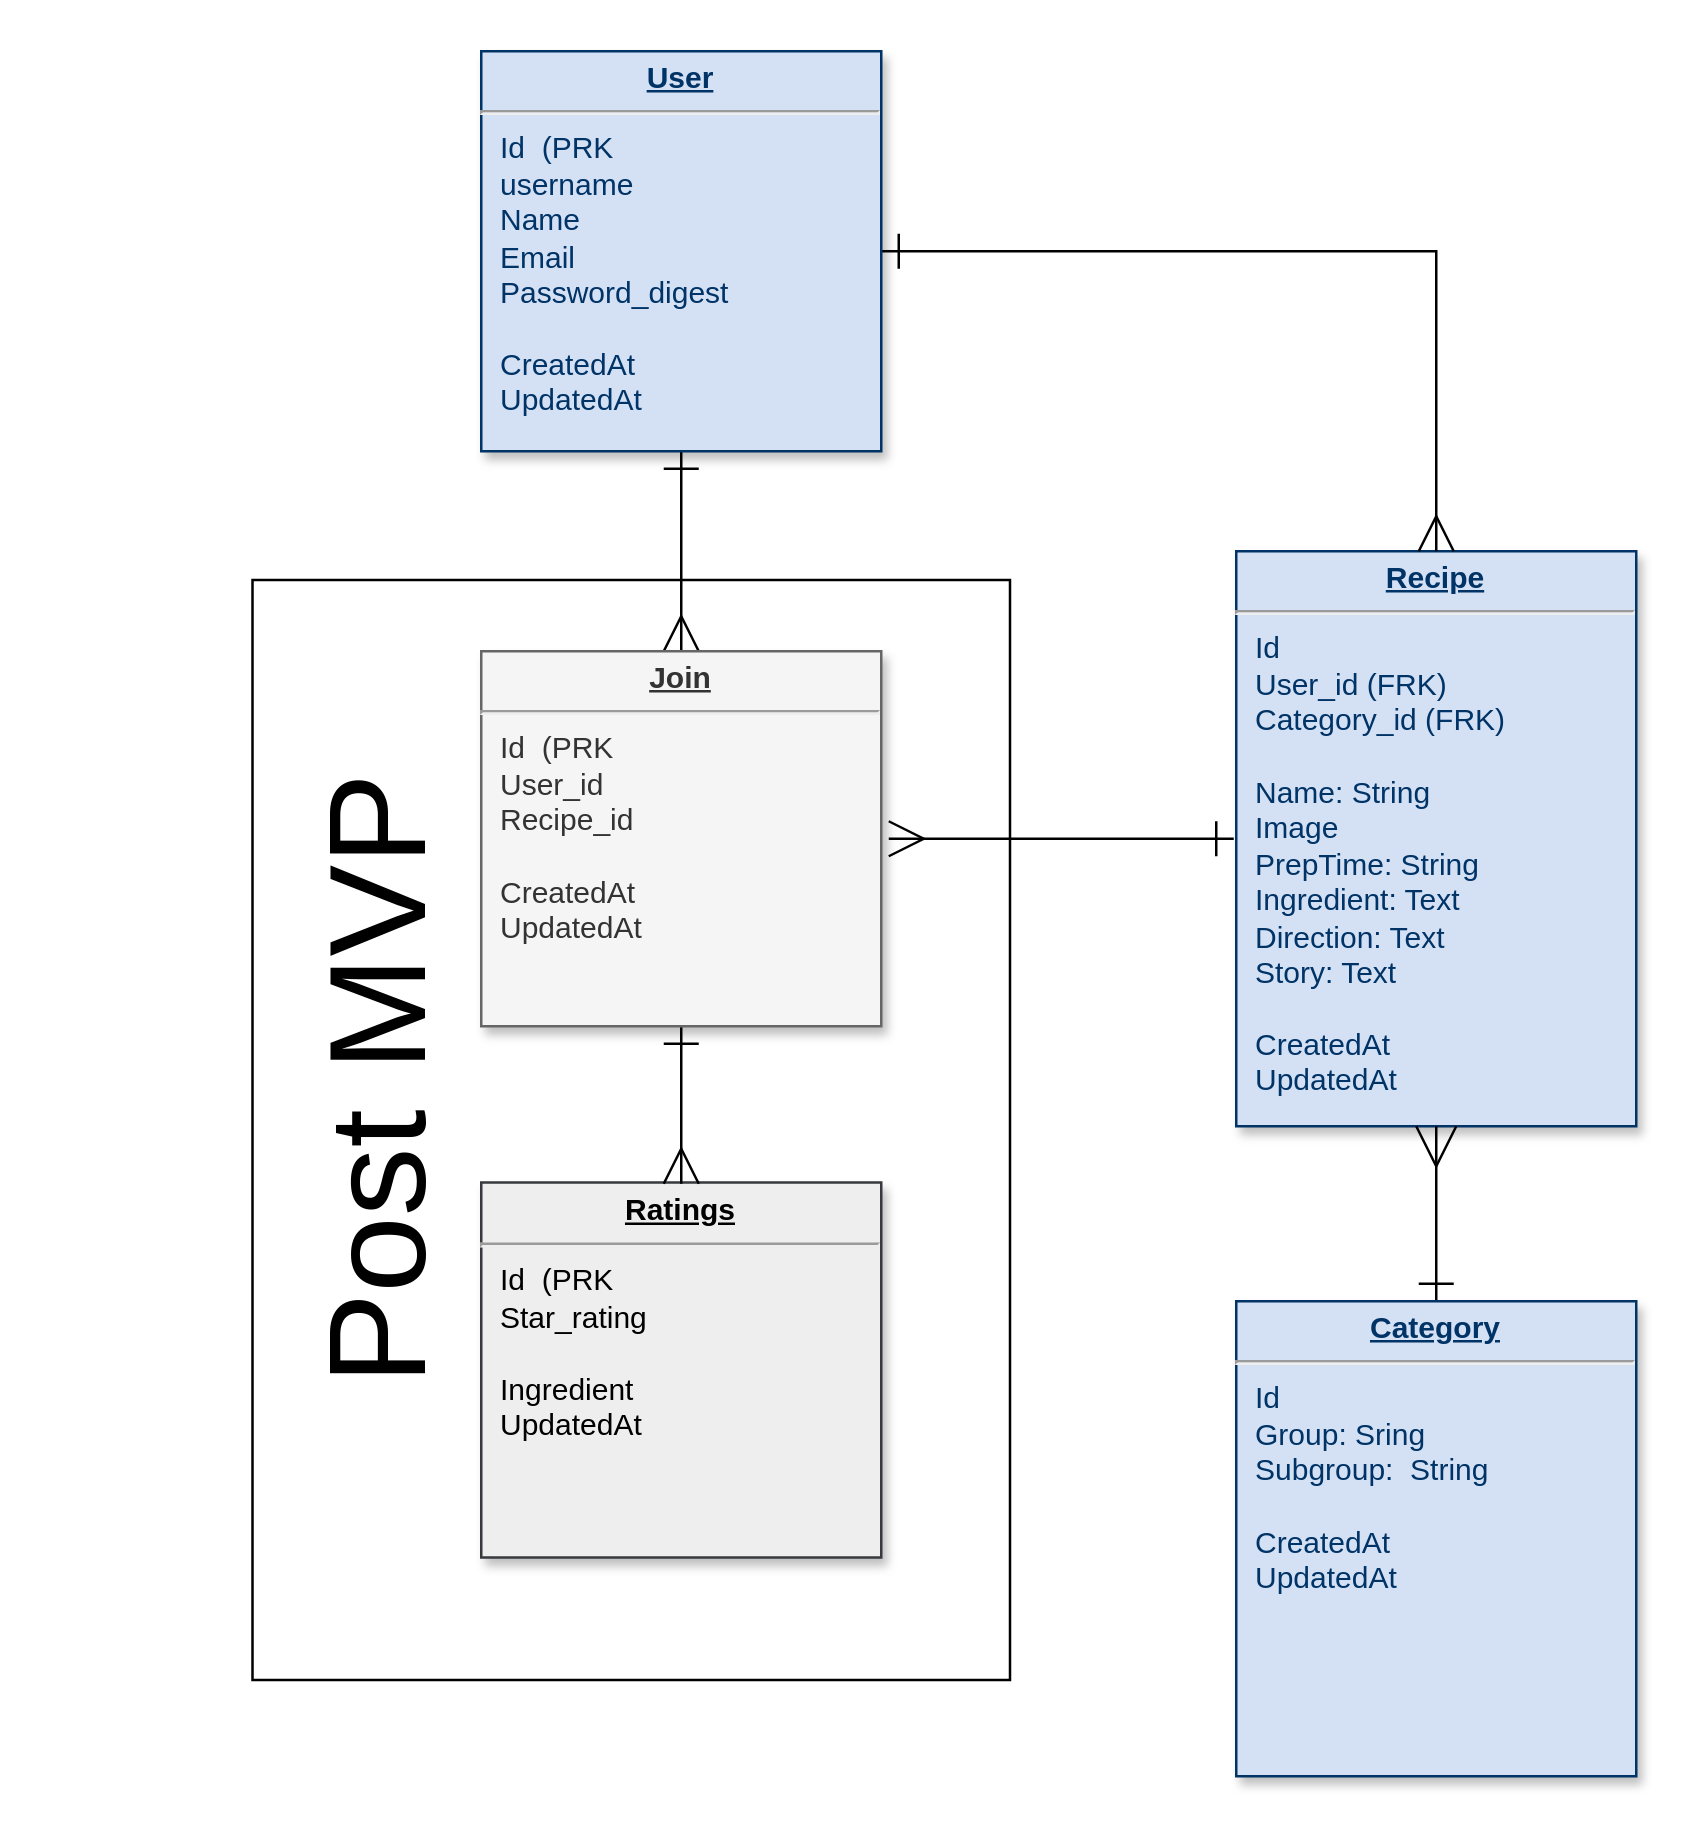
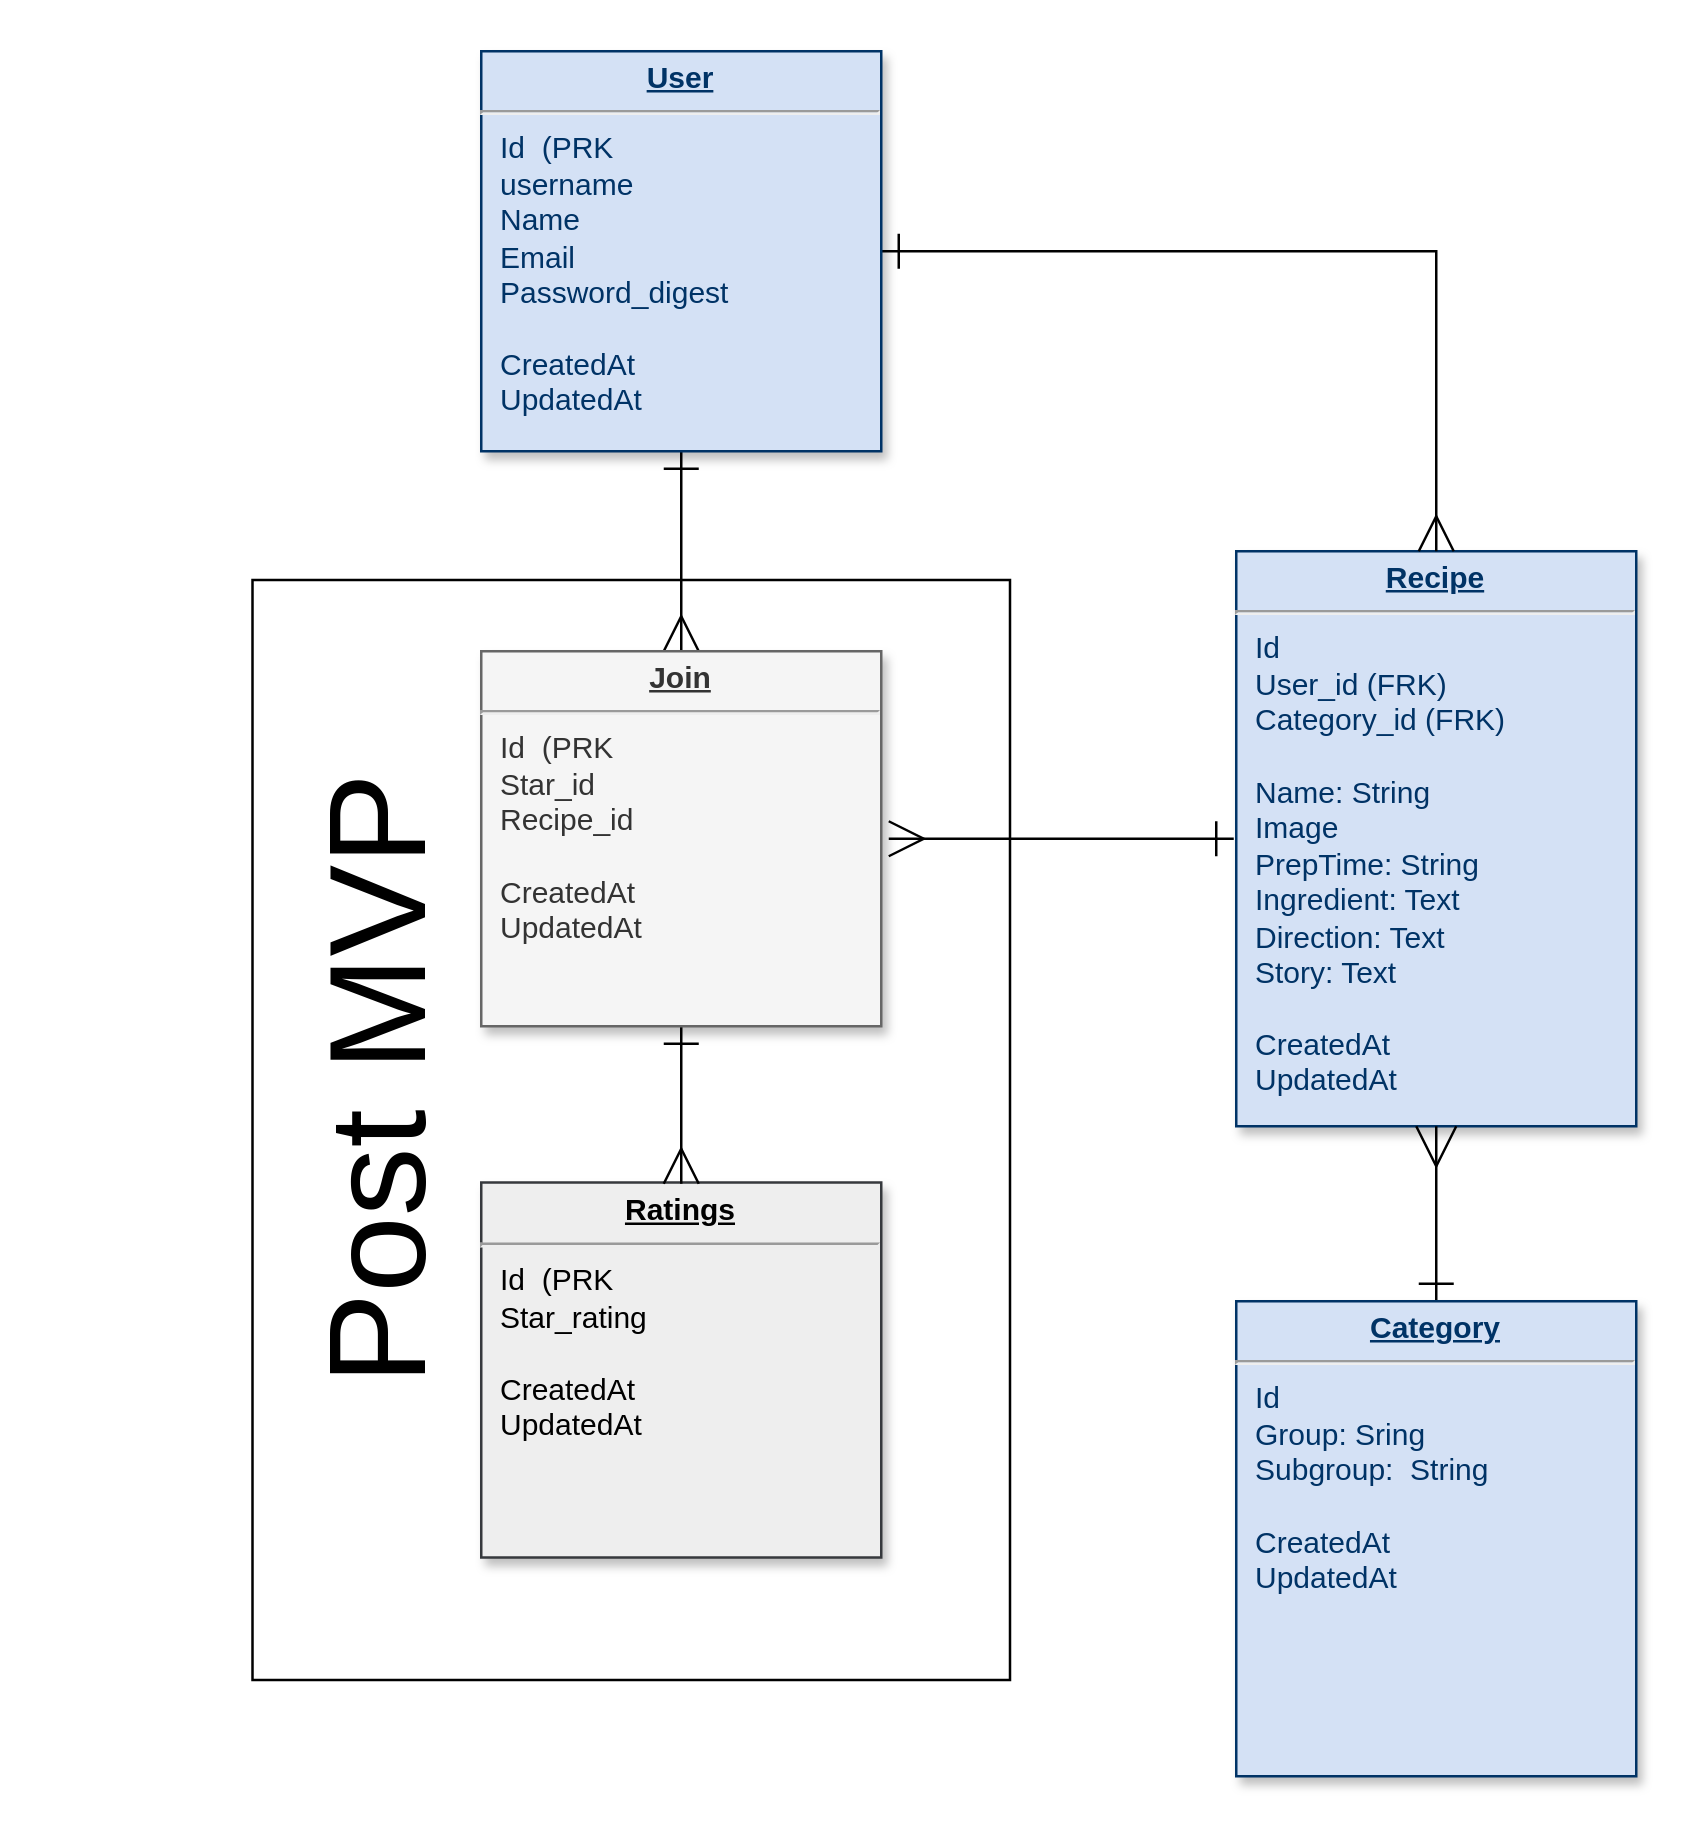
- <mxCell id="12" value="&lt;p style=&quot;margin: 0px ; margin-top: 4px ; text-align: center ; text-decoration: underline&quot;&gt;&lt;b&gt;Join&lt;/b&gt;&lt;/p&gt;&lt;hr&gt;&lt;p style=&quot;margin: 0px ; margin-left: 8px&quot;&gt;Id&amp;nbsp; (PRK&lt;/p&gt;&lt;p style=&quot;margin: 0px ; margin-left: 8px&quot;&gt;User_id&lt;/p&gt;&lt;p style=&quot;margin: 0px ; margin-left: 8px&quot;&gt;Recipe_id&lt;/p&gt;&lt;p style=&quot;margin: 0px ; margin-left: 8px&quot;&gt;&lt;br&gt;&lt;/p&gt;&lt;p style=&quot;margin: 0px ; margin-left: 8px&quot;&gt;CreatedAt&lt;/p&gt;&lt;p style=&quot;margin: 0px ; margin-left: 8px&quot;&gt;UpdatedAt&lt;/p&gt;&lt;p style=&quot;margin: 0px ; margin-left: 8px&quot;&gt;&lt;br&gt;&lt;/p&gt;" style="verticalAlign=top;align=left;overflow=fill;fontSize=12;fontFamily=Helvetica;html=1;shadow=1;fillColor=#f5f5f5;strokeColor=#666666;fontColor=#333333;gradientColor=none;" parent="1" vertex="1"><mxGeometry x="192" y="260" width="160" height="150" as="geometry" /></mxCell>
+ <mxCell id="12" value="&lt;p style=&quot;margin: 0px ; margin-top: 4px ; text-align: center ; text-decoration: underline&quot;&gt;&lt;b&gt;Join&lt;/b&gt;&lt;/p&gt;&lt;hr&gt;&lt;p style=&quot;margin: 0px ; margin-left: 8px&quot;&gt;Id&amp;nbsp; (PRK&lt;/p&gt;&lt;p style=&quot;margin: 0px ; margin-left: 8px&quot;&gt;Star_id&lt;/p&gt;&lt;p style=&quot;margin: 0px ; margin-left: 8px&quot;&gt;Recipe_id&lt;/p&gt;&lt;p style=&quot;margin: 0px ; margin-left: 8px&quot;&gt;&lt;br&gt;&lt;/p&gt;&lt;p style=&quot;margin: 0px ; margin-left: 8px&quot;&gt;CreatedAt&lt;/p&gt;&lt;p style=&quot;margin: 0px ; margin-left: 8px&quot;&gt;UpdatedAt&lt;/p&gt;&lt;p style=&quot;margin: 0px ; margin-left: 8px&quot;&gt;&lt;br&gt;&lt;/p&gt;" style="verticalAlign=top;align=left;overflow=fill;fontSize=12;fontFamily=Helvetica;html=1;shadow=1;fillColor=#f5f5f5;strokeColor=#666666;fontColor=#333333;gradientColor=none;" parent="1" vertex="1"><mxGeometry x="192" y="260" width="160" height="150" as="geometry" /></mxCell>
- <mxCell id="10" value="&lt;p style=&quot;margin: 0px ; margin-top: 4px ; text-align: center ; text-decoration: underline&quot;&gt;&lt;b&gt;Ratings&lt;/b&gt;&lt;/p&gt;&lt;hr&gt;&lt;p style=&quot;margin: 0px ; margin-left: 8px&quot;&gt;Id&amp;nbsp; (PRK&lt;/p&gt;&lt;p style=&quot;margin: 0px ; margin-left: 8px&quot;&gt;Star_rating&lt;/p&gt;&lt;p style=&quot;margin: 0px ; margin-left: 8px&quot;&gt;&lt;br&gt;&lt;/p&gt;&lt;p style=&quot;margin: 0px ; margin-left: 8px&quot;&gt;Ingredient&lt;/p&gt;&lt;p style=&quot;margin: 0px ; margin-left: 8px&quot;&gt;UpdatedAt&lt;/p&gt;&lt;p style=&quot;margin: 0px ; margin-left: 8px&quot;&gt;&lt;br&gt;&lt;/p&gt;" style="verticalAlign=top;align=left;overflow=fill;fontSize=12;fontFamily=Helvetica;html=1;strokeColor=#36393d;shadow=1;fillColor=#eeeeee;labelBackgroundColor=none;" parent="1" vertex="1"><mxGeometry x="192" y="472.5" width="160" height="150" as="geometry" /></mxCell>
+ <mxCell id="10" value="&lt;p style=&quot;margin: 0px ; margin-top: 4px ; text-align: center ; text-decoration: underline&quot;&gt;&lt;b&gt;Ratings&lt;/b&gt;&lt;/p&gt;&lt;hr&gt;&lt;p style=&quot;margin: 0px ; margin-left: 8px&quot;&gt;Id&amp;nbsp; (PRK&lt;/p&gt;&lt;p style=&quot;margin: 0px ; margin-left: 8px&quot;&gt;Star_rating&lt;/p&gt;&lt;p style=&quot;margin: 0px ; margin-left: 8px&quot;&gt;&lt;br&gt;&lt;/p&gt;&lt;p style=&quot;margin: 0px ; margin-left: 8px&quot;&gt;CreatedAt&lt;/p&gt;&lt;p style=&quot;margin: 0px ; margin-left: 8px&quot;&gt;UpdatedAt&lt;/p&gt;&lt;p style=&quot;margin: 0px ; margin-left: 8px&quot;&gt;&lt;br&gt;&lt;/p&gt;" style="verticalAlign=top;align=left;overflow=fill;fontSize=12;fontFamily=Helvetica;html=1;strokeColor=#36393d;shadow=1;fillColor=#eeeeee;labelBackgroundColor=none;" parent="1" vertex="1"><mxGeometry x="192" y="472.5" width="160" height="150" as="geometry" /></mxCell>
